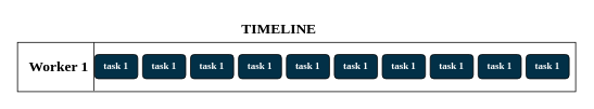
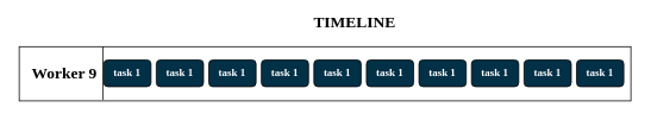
- <mxCell id="3" value="&lt;b&gt;&lt;font style=&quot;font-size: 18px;&quot; face=&quot;Times New Roman&quot;&gt;TIMELINE&lt;/font&gt;&lt;/b&gt;" style="text;html=1;strokeColor=none;fillColor=none;align=center;verticalAlign=middle;whiteSpace=wrap;rounded=0;" vertex="1" parent="1"><mxGeometry x="291" y="20" width="102" height="30" as="geometry" /></mxCell>
+ <mxCell id="3" value="&lt;b&gt;&lt;font style=&quot;font-size: 18px;&quot; face=&quot;Times New Roman&quot;&gt;TIMELINE&lt;/font&gt;&lt;/b&gt;" style="text;html=1;strokeColor=none;fillColor=none;align=center;verticalAlign=middle;whiteSpace=wrap;rounded=0;" vertex="1" parent="1"><mxGeometry x="346" y="10" width="102" height="30" as="geometry" /></mxCell>
- <mxCell id="4" value="&lt;font style=&quot;font-size: 18px;&quot; face=&quot;Times New Roman&quot;&gt;&lt;b&gt;Worker 1&lt;/b&gt;&lt;br&gt;&lt;/font&gt;" style="text;html=1;strokeColor=none;fillColor=none;align=center;verticalAlign=middle;whiteSpace=wrap;rounded=0;" vertex="1" parent="1"><mxGeometry x="20" y="67" width="102" height="30" as="geometry" /></mxCell>
+ <mxCell id="4" value="&lt;font style=&quot;font-size: 18px;&quot; face=&quot;Times New Roman&quot;&gt;&lt;b&gt;Worker 9&lt;/b&gt;&lt;br&gt;&lt;/font&gt;" style="text;html=1;strokeColor=none;fillColor=none;align=center;verticalAlign=middle;whiteSpace=wrap;rounded=0;" vertex="1" parent="1"><mxGeometry x="20" y="67" width="102" height="30" as="geometry" /></mxCell>
